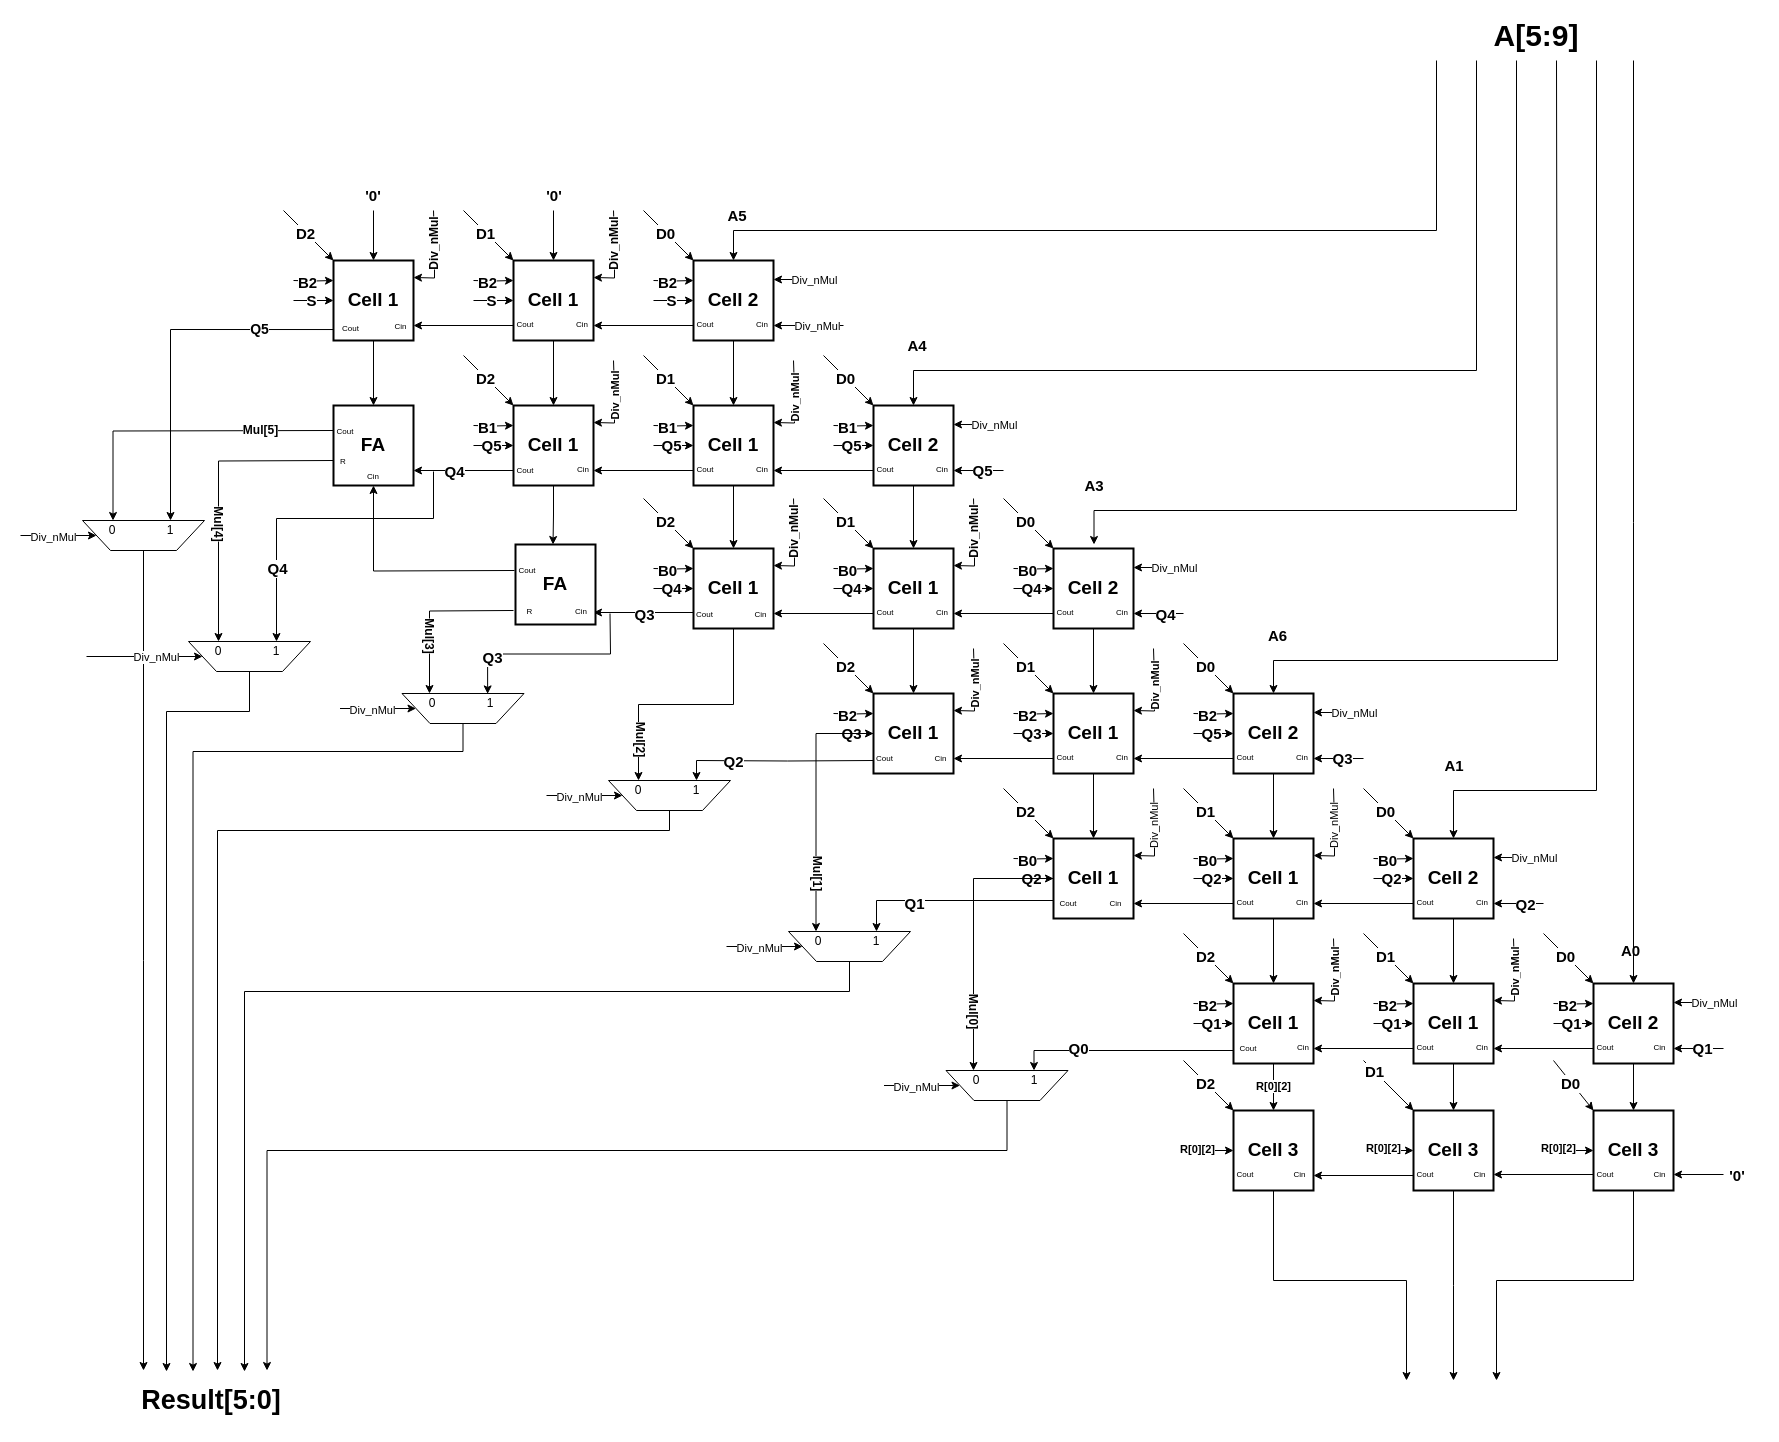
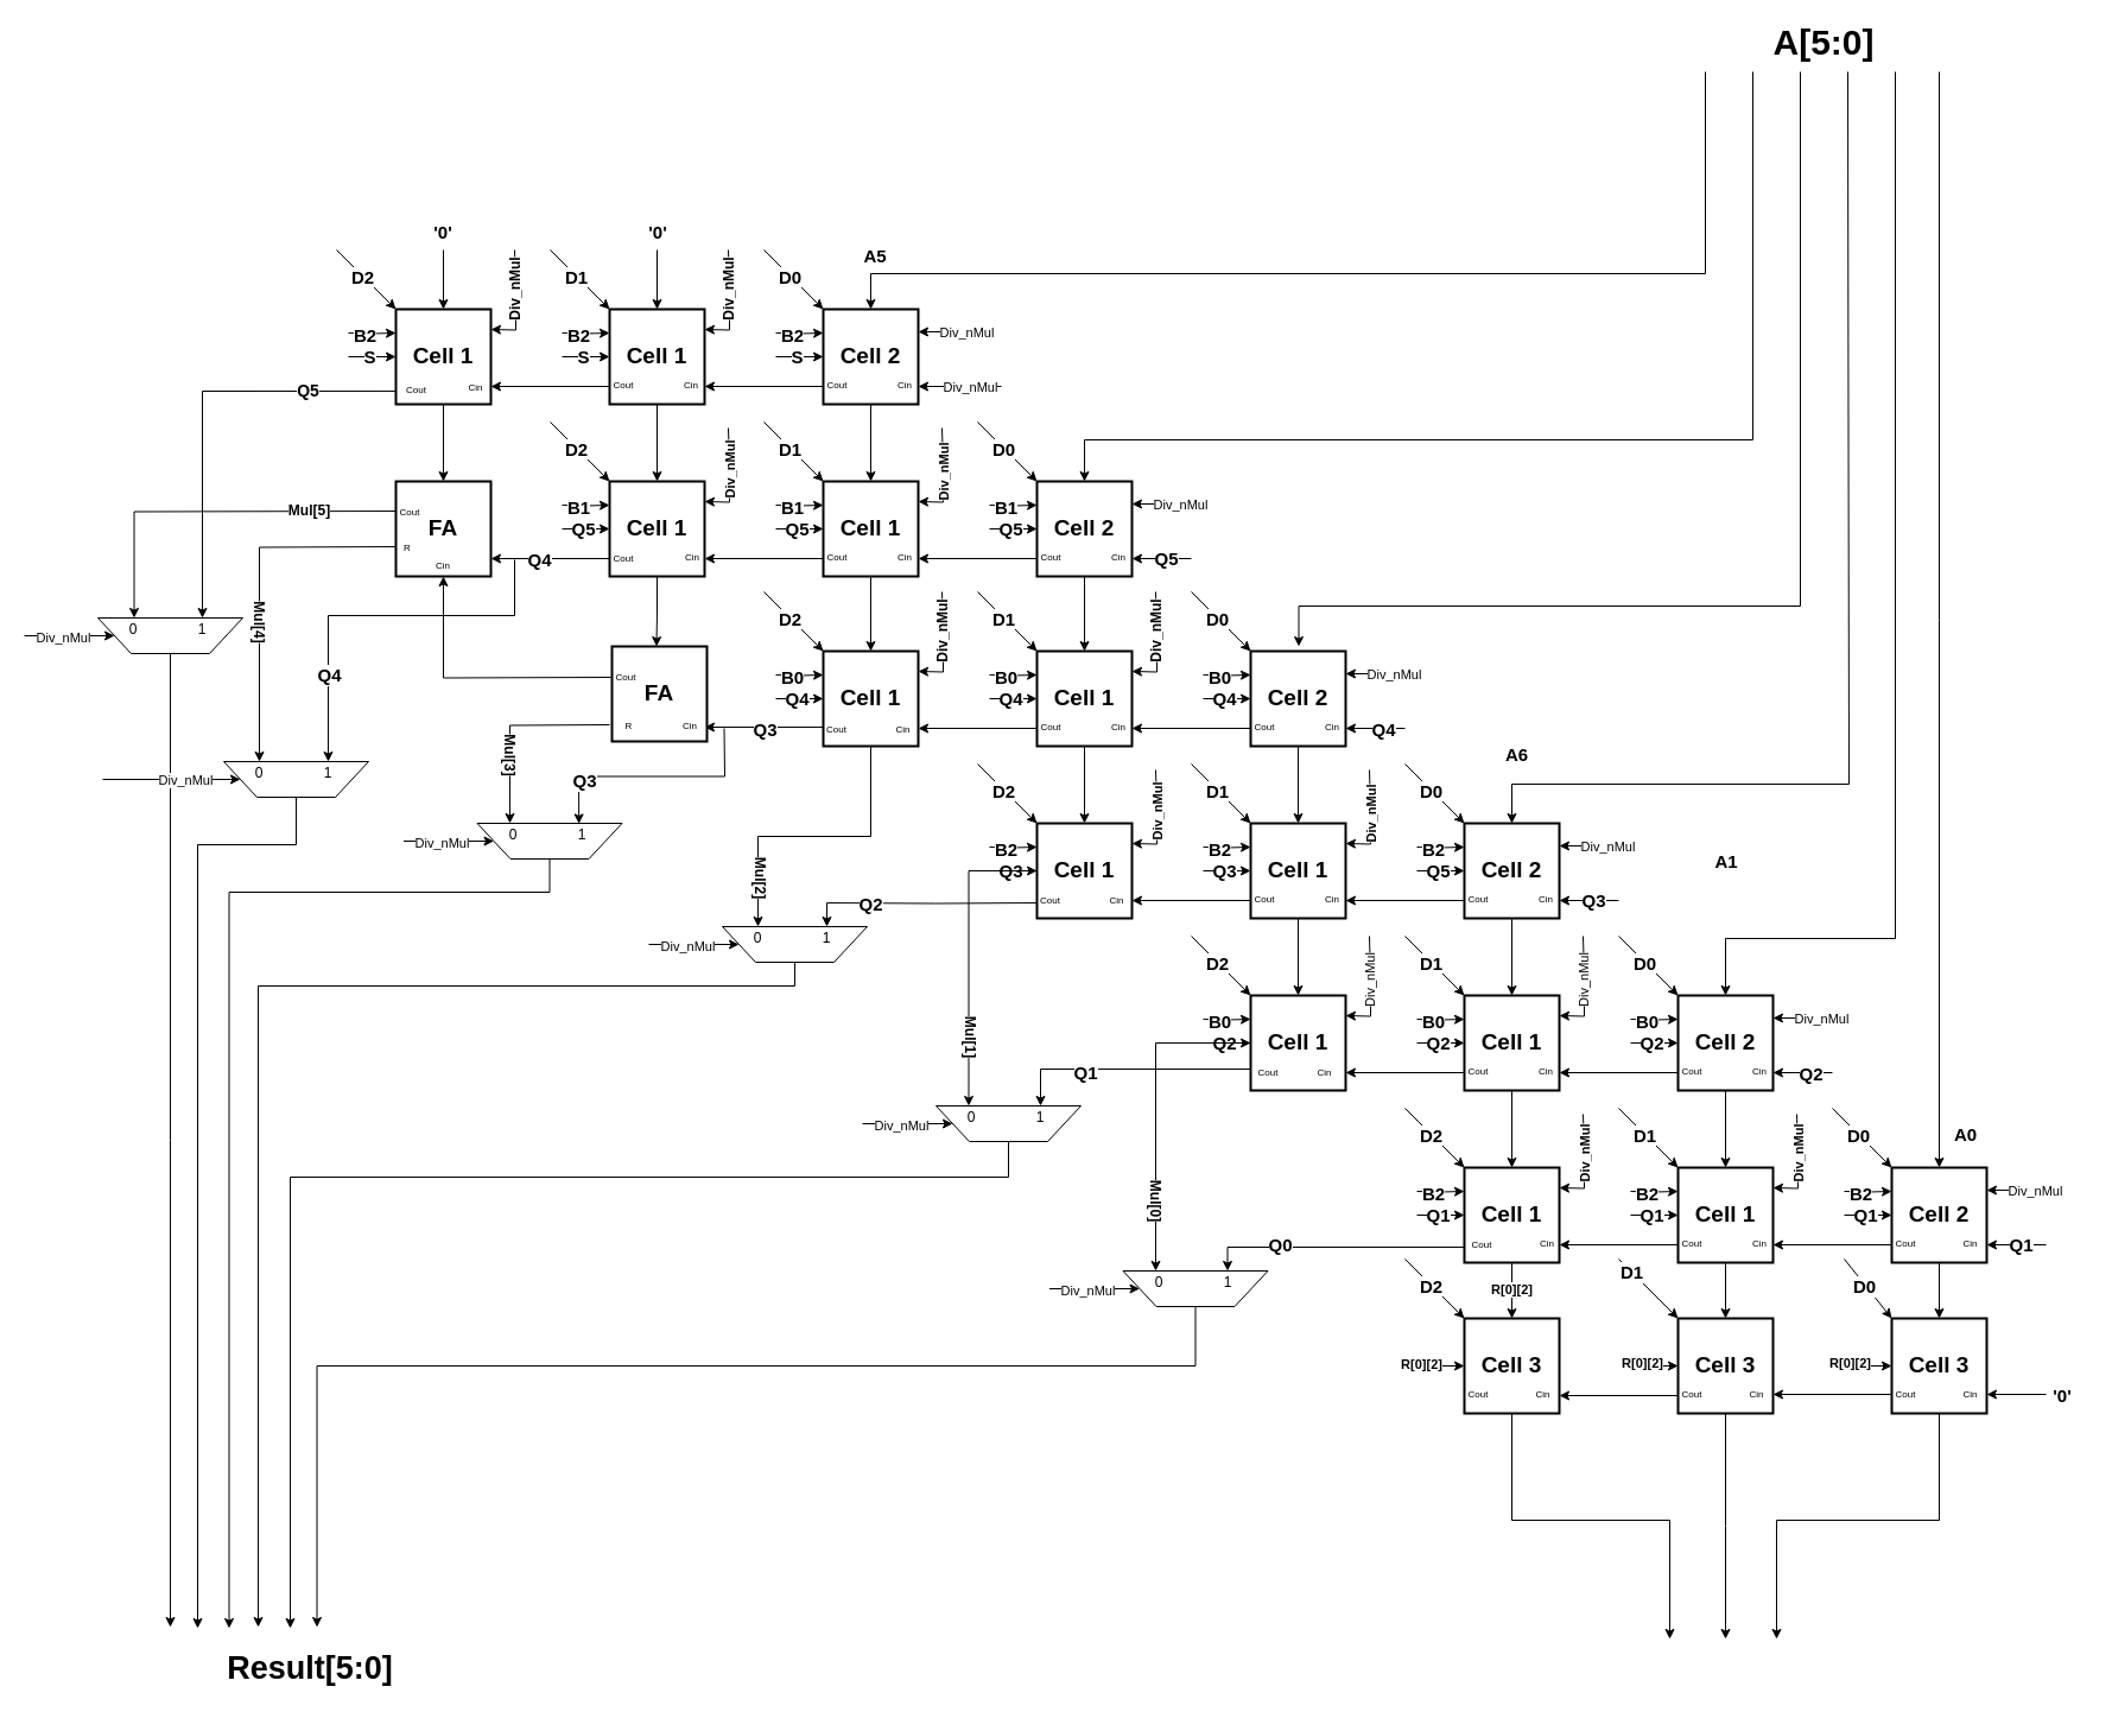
- <mxCell id="395" value="&lt;b&gt;&lt;font style=&quot;font-size: 30px;&quot;&gt;A[5:9]&lt;/font&gt;&lt;/b&gt;" style="text;html=1;strokeColor=none;fillColor=none;align=center;verticalAlign=middle;whiteSpace=wrap;rounded=0;" vertex="1" parent="1"><mxGeometry x="1506" y="20" width="60" height="30" as="geometry" /></mxCell>
+ <mxCell id="395" value="&lt;b&gt;&lt;font style=&quot;font-size: 30px;&quot;&gt;A[5:0]&lt;/font&gt;&lt;/b&gt;" style="text;html=1;strokeColor=none;fillColor=none;align=center;verticalAlign=middle;whiteSpace=wrap;rounded=0;" vertex="1" parent="1"><mxGeometry x="1506" y="20" width="60" height="30" as="geometry" /></mxCell>
- <mxCell id="82" value="&lt;b&gt;&lt;font style=&quot;font-size: 15px;&quot;&gt;A4&lt;/font&gt;&lt;/b&gt;" style="text;html=1;strokeColor=none;fillColor=none;align=center;verticalAlign=middle;whiteSpace=wrap;rounded=0;" vertex="1" parent="1"><mxGeometry x="899.5" y="330" width="34" height="30" as="geometry" /></mxCell>
- <mxCell id="181" value="&lt;b&gt;&lt;font style=&quot;font-size: 15px;&quot;&gt;A3&lt;/font&gt;&lt;/b&gt;" style="text;html=1;strokeColor=none;fillColor=none;align=center;verticalAlign=middle;whiteSpace=wrap;rounded=0;" vertex="1" parent="1"><mxGeometry x="1076.5" y="470" width="34" height="30" as="geometry" /></mxCell>
- <mxCell id="272" value="&lt;span style=&quot;font-size: 15px;&quot;&gt;&lt;b&gt;A1&lt;/b&gt;&lt;/span&gt;" style="text;html=1;strokeColor=none;fillColor=none;align=center;verticalAlign=middle;whiteSpace=wrap;rounded=0;" vertex="1" parent="1"><mxGeometry x="1438.5" y="750" width="30" height="30" as="geometry" /></mxCell>
+ <mxCell id="272" value="&lt;span style=&quot;font-size: 15px;&quot;&gt;&lt;b&gt;A1&lt;/b&gt;&lt;/span&gt;" style="text;html=1;strokeColor=none;fillColor=none;align=center;verticalAlign=middle;whiteSpace=wrap;rounded=0;" vertex="1" parent="1"><mxGeometry x="1438.5" y="710" width="30" height="30" as="geometry" /></mxCell>
- <mxCell id="260" value="&lt;b&gt;&lt;font style=&quot;font-size: 15px;&quot;&gt;A0&lt;/font&gt;&lt;/b&gt;" style="text;html=1;strokeColor=none;fillColor=none;align=center;verticalAlign=middle;whiteSpace=wrap;rounded=0;" vertex="1" parent="1"><mxGeometry x="1611" y="935" width="39" height="30" as="geometry" /></mxCell>
+ <mxCell id="260" value="&lt;b&gt;&lt;font style=&quot;font-size: 15px;&quot;&gt;A0&lt;/font&gt;&lt;/b&gt;" style="text;html=1;strokeColor=none;fillColor=none;align=center;verticalAlign=middle;whiteSpace=wrap;rounded=0;" vertex="1" parent="1"><mxGeometry x="1636" y="940" width="39" height="30" as="geometry" /></mxCell>
- <mxCell id="394" value="&lt;b style=&quot;font-size: 27px;&quot;&gt;&lt;font style=&quot;font-size: 27px;&quot;&gt;Result[5:0]&lt;/font&gt;&lt;/b&gt;" style="text;html=1;strokeColor=none;fillColor=none;align=center;verticalAlign=middle;whiteSpace=wrap;rounded=0;fontSize=27;" vertex="1" parent="1"><mxGeometry x="126" y="1380" width="170" height="40" as="geometry" /></mxCell>
+ <mxCell id="394" value="&lt;b style=&quot;font-size: 27px;&quot;&gt;&lt;font style=&quot;font-size: 27px;&quot;&gt;Result[5:0]&lt;/font&gt;&lt;/b&gt;" style="text;html=1;strokeColor=none;fillColor=none;align=center;verticalAlign=middle;whiteSpace=wrap;rounded=0;fontSize=27;" vertex="1" parent="1"><mxGeometry x="176" y="1385" width="170" height="40" as="geometry" /></mxCell>
